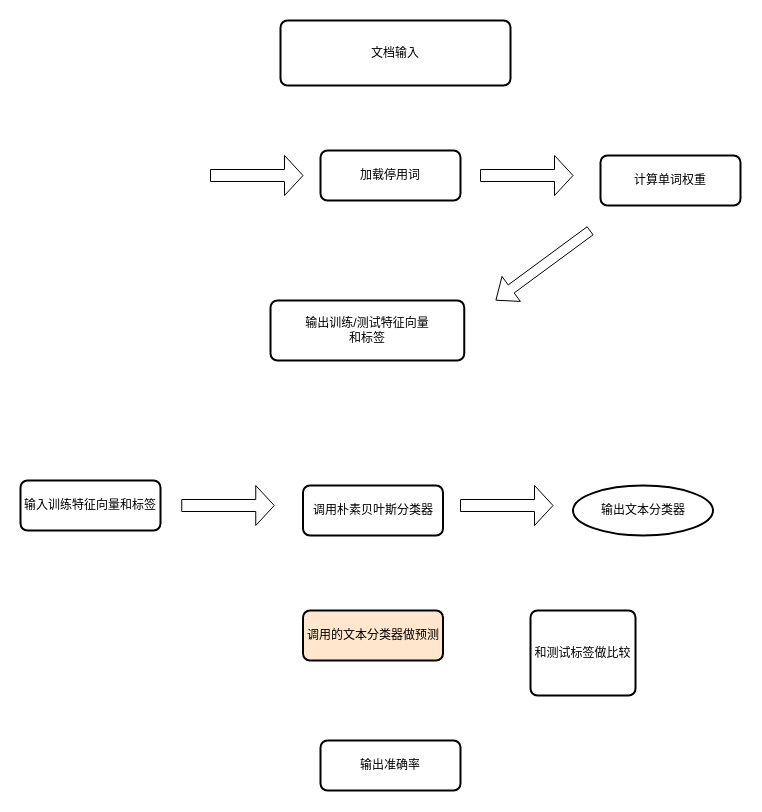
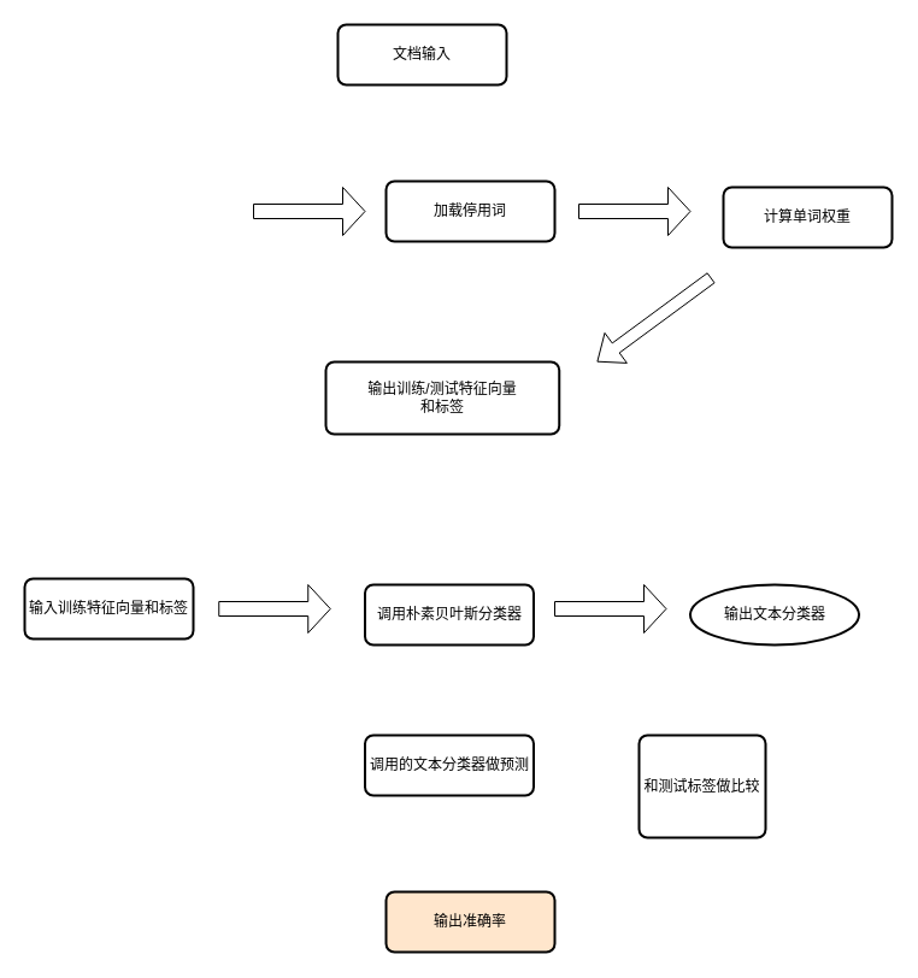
- <mxCell id="6" value="文档输入" style="rounded=1;whiteSpace=wrap;html=1;absoluteArcSize=1;arcSize=14;strokeWidth=2;" vertex="1" parent="1"><mxGeometry x="280" y="20" width="230" height="65" as="geometry" /></mxCell>
+ <mxCell id="6" value="文档输入" style="rounded=1;whiteSpace=wrap;html=1;absoluteArcSize=1;arcSize=14;strokeWidth=2;" vertex="1" parent="1"><mxGeometry x="280" y="20" width="140" height="50" as="geometry" /></mxCell>
- <mxCell id="14" value="调用的文本分类器做预测" style="rounded=1;whiteSpace=wrap;html=1;absoluteArcSize=1;arcSize=14;strokeWidth=2;fillColor=#ffe6cc;" vertex="1" parent="1"><mxGeometry x="302.5" y="610" width="140" height="50" as="geometry" /></mxCell>
+ <mxCell id="14" value="调用的文本分类器做预测" style="rounded=1;whiteSpace=wrap;html=1;absoluteArcSize=1;arcSize=14;strokeWidth=2;" vertex="1" parent="1"><mxGeometry x="302.5" y="610" width="140" height="50" as="geometry" /></mxCell>
- <mxCell id="15" value="输出准确率" style="rounded=1;whiteSpace=wrap;html=1;absoluteArcSize=1;arcSize=14;strokeWidth=2;" vertex="1" parent="1"><mxGeometry x="320" y="740" width="140" height="50" as="geometry" /></mxCell>
+ <mxCell id="15" value="输出准确率" style="rounded=1;whiteSpace=wrap;html=1;absoluteArcSize=1;arcSize=14;strokeWidth=2;fillColor=#ffe6cc;" vertex="1" parent="1"><mxGeometry x="320" y="740" width="140" height="50" as="geometry" /></mxCell>
